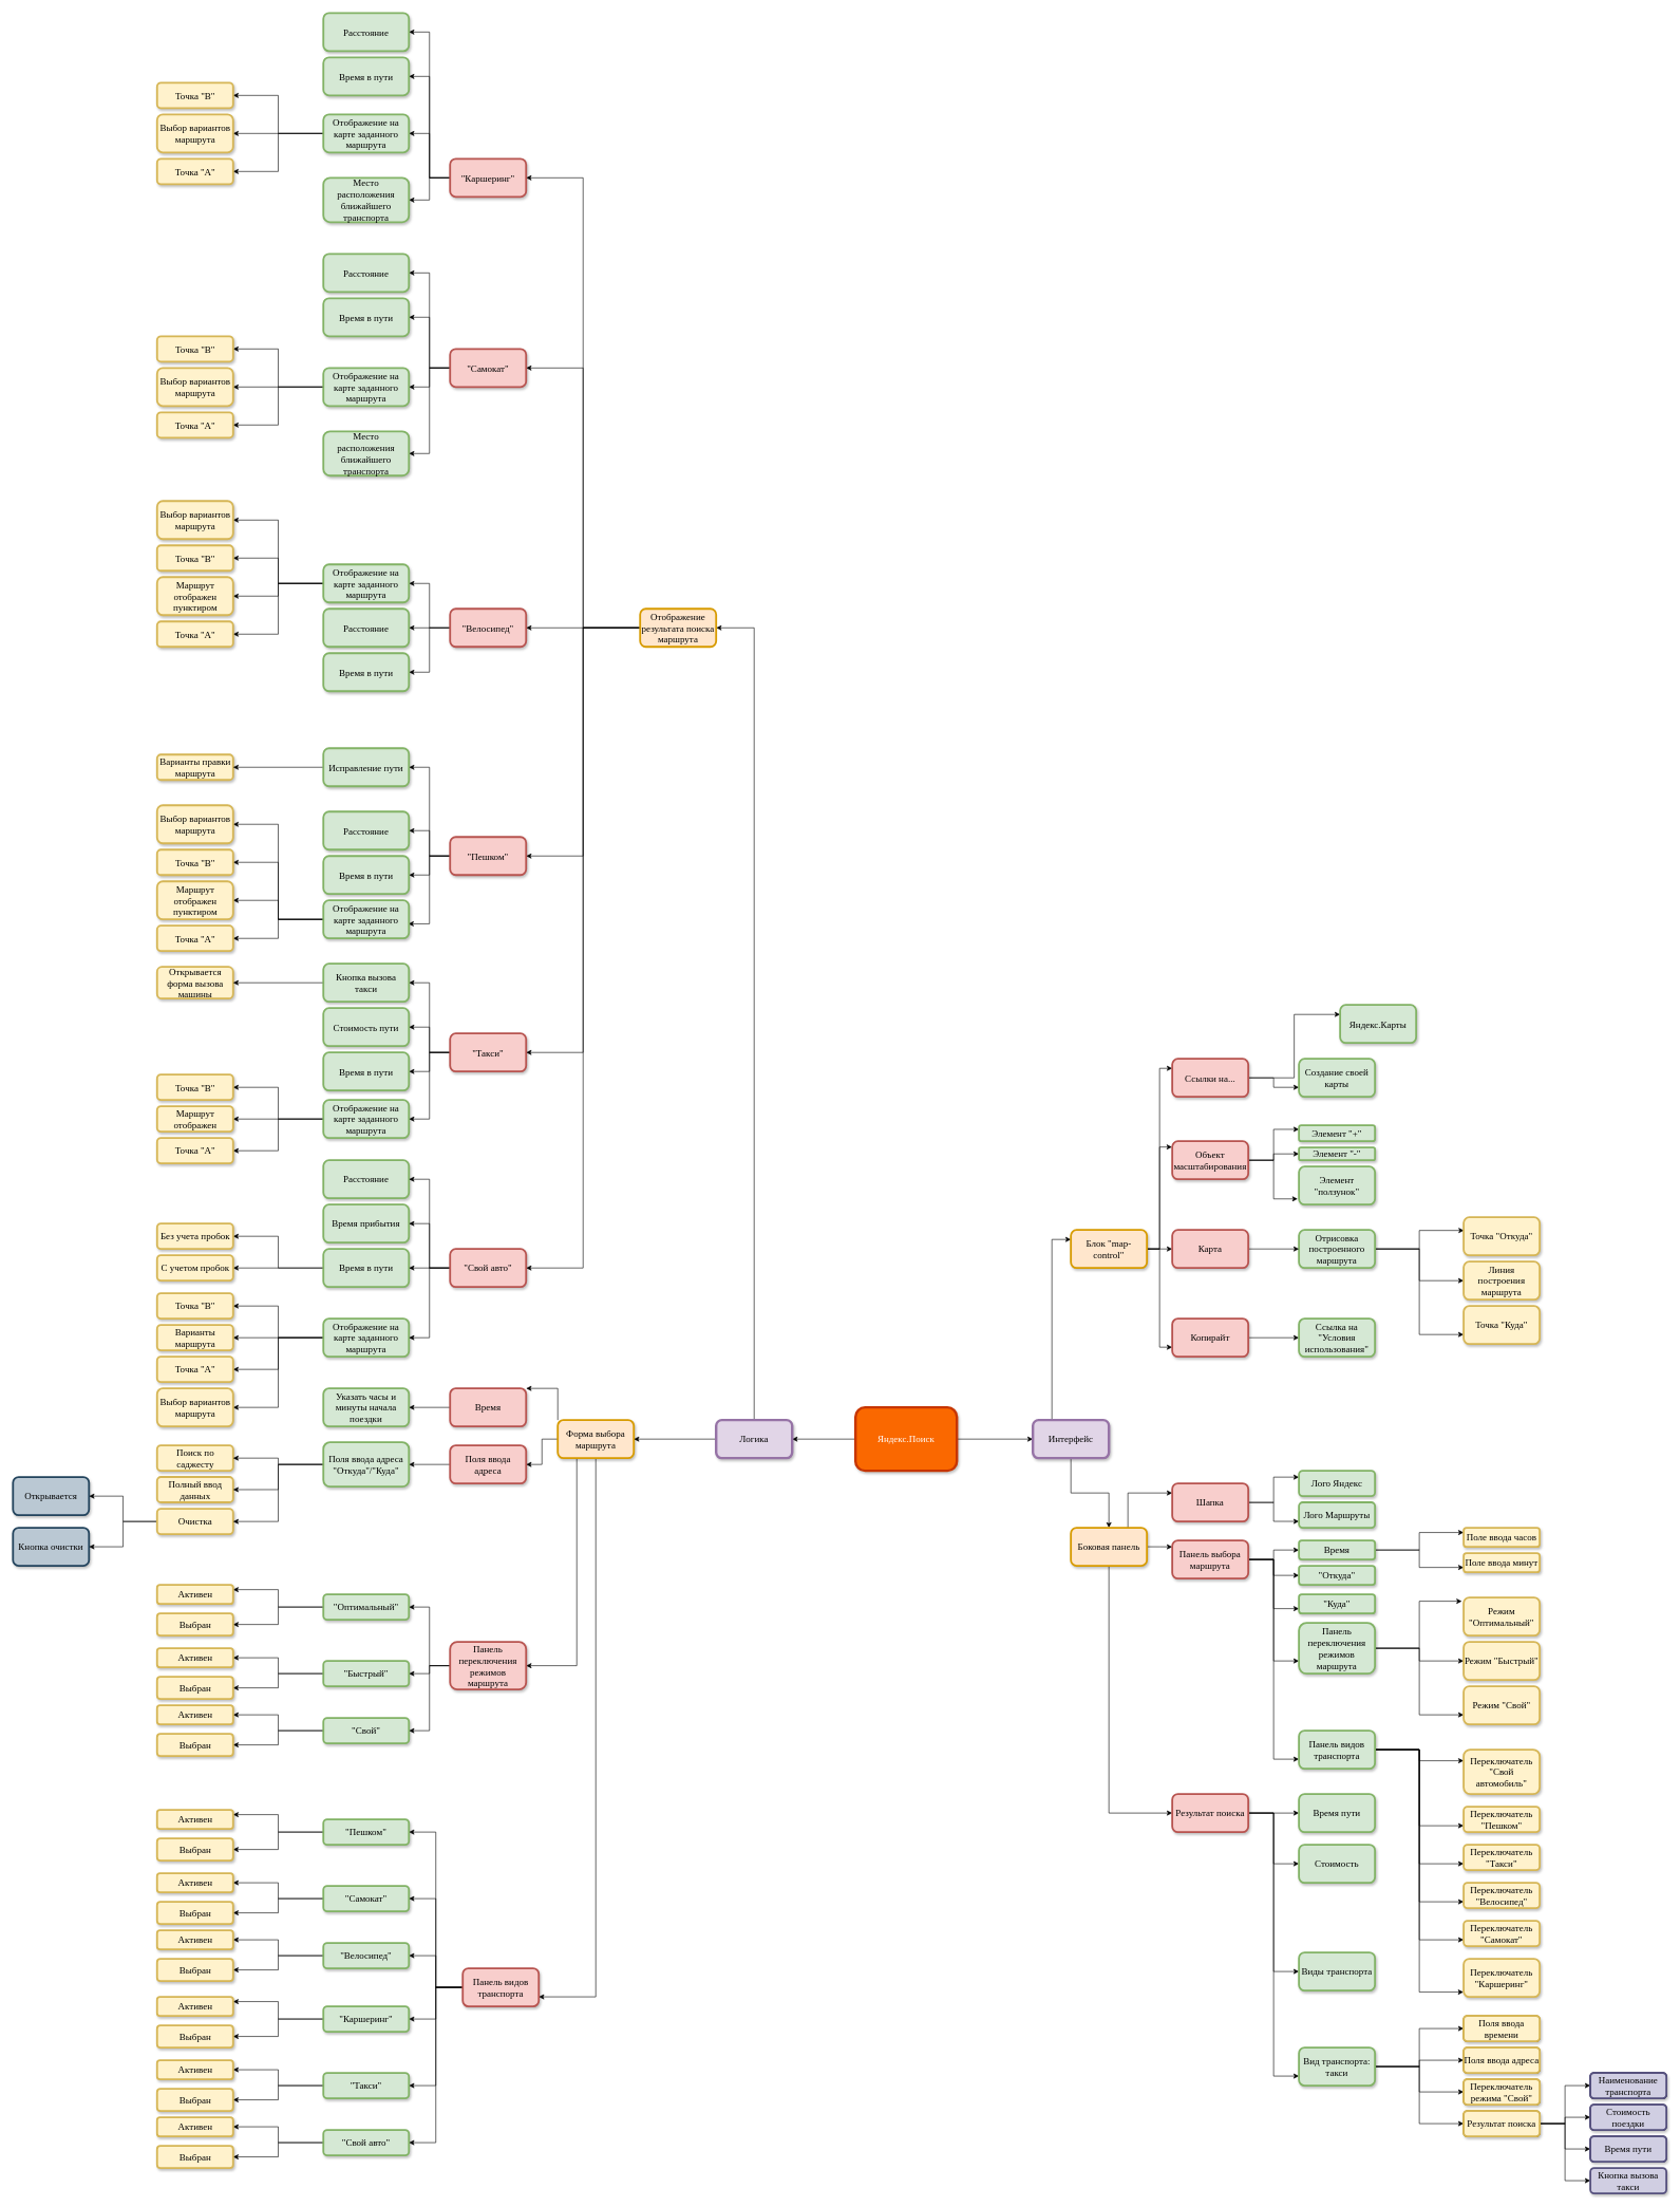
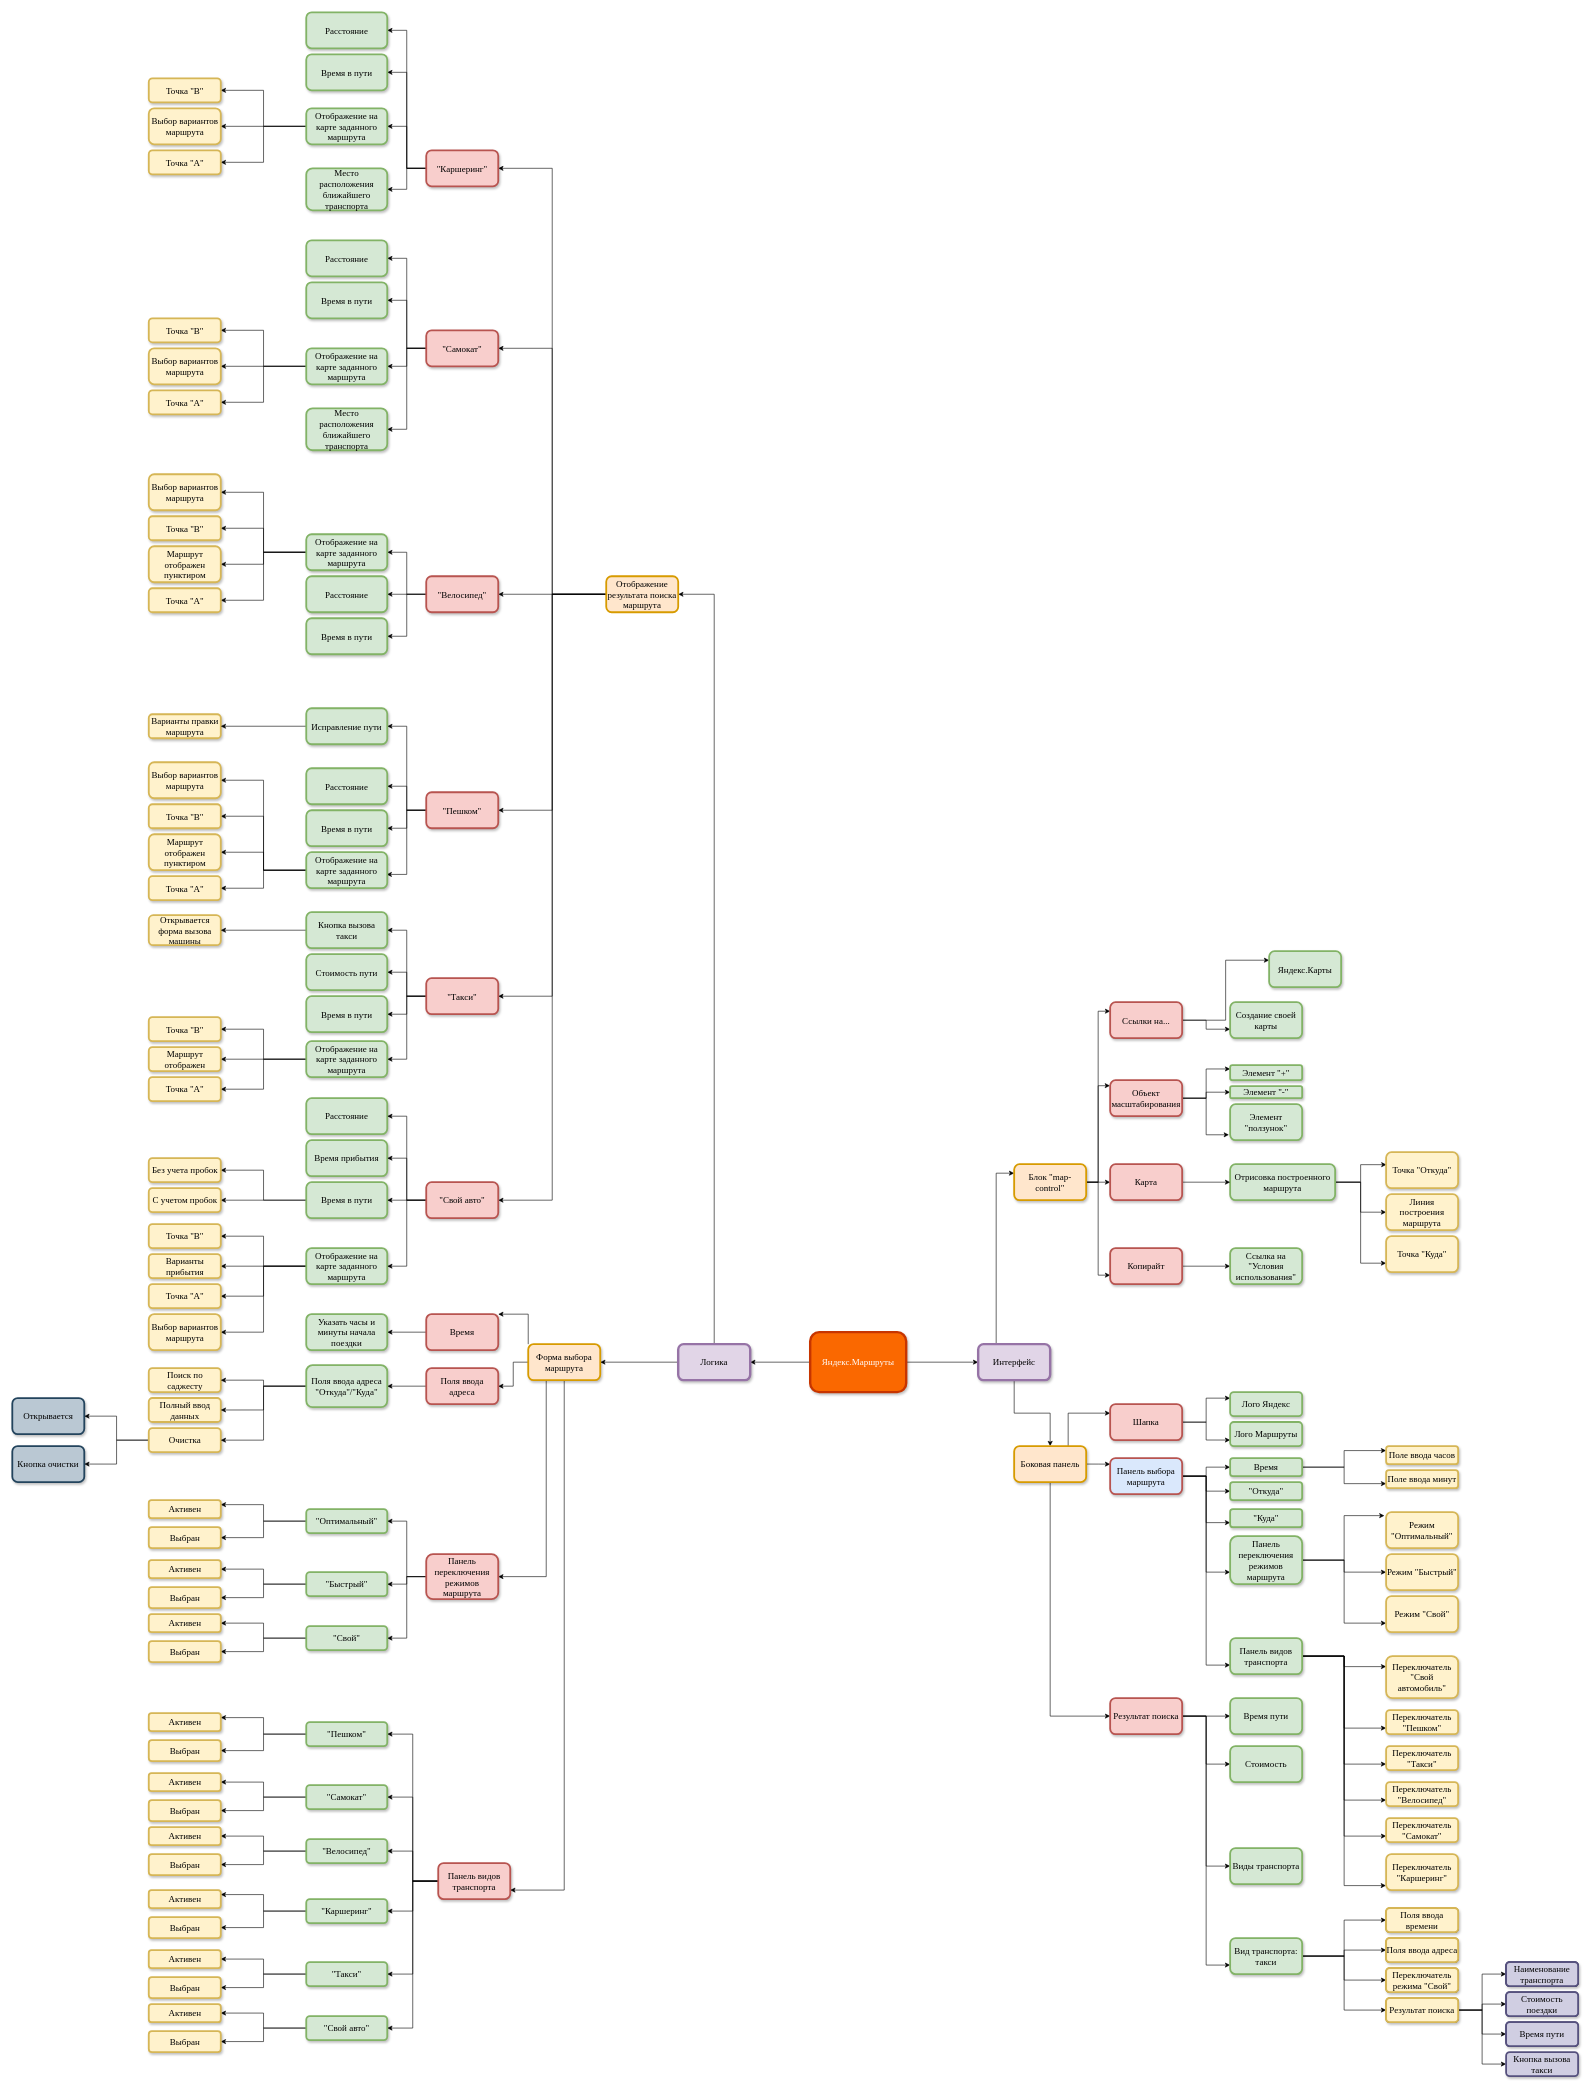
- <mxCell id="41" value="Отрисовка построенного маршрута" style="rounded=1;whiteSpace=wrap;html=1;fillColor=#d5e8d4;strokeColor=#82b366;strokeWidth=3;shadow=1;fontFamily=Times New Roman;fontSize=15;" parent="1" vertex="1"><mxGeometry x="2050" y="1940" width="120" height="60" as="geometry" /></mxCell>
+ <mxCell id="41" value="Отрисовка построенного маршрута" style="rounded=1;whiteSpace=wrap;html=1;fillColor=#d5e8d4;strokeColor=#82b366;strokeWidth=3;shadow=1;fontFamily=Times New Roman;fontSize=15;" parent="1" vertex="1"><mxGeometry x="2050" y="1940" width="175" height="60" as="geometry" /></mxCell>
- <mxCell id="210" value="Варианты маршрута" style="rounded=1;whiteSpace=wrap;html=1;shadow=1;glass=0;sketch=0;strokeWidth=3;fontFamily=Times New Roman;fontSize=15;fillColor=#fff2cc;strokeColor=#d6b656;fontStyle=0" parent="1" vertex="1"><mxGeometry x="247.5" y="2090" width="120" height="40" as="geometry" /></mxCell>
+ <mxCell id="210" value="Варианты прибытия" style="rounded=1;whiteSpace=wrap;html=1;shadow=1;glass=0;sketch=0;strokeWidth=3;fontFamily=Times New Roman;fontSize=15;fillColor=#fff2cc;strokeColor=#d6b656;fontStyle=0" parent="1" vertex="1"><mxGeometry x="247.5" y="2090" width="120" height="40" as="geometry" /></mxCell>
- <mxCell id="4" value="&lt;h3 style=&quot;font-size: 15px;&quot;&gt;&lt;font style=&quot;font-size: 15px;&quot;&gt;&lt;span style=&quot;font-size: 15px;&quot;&gt;&lt;span style=&quot;font-weight: normal; font-size: 15px;&quot;&gt;Яндекс.Поиск&lt;/span&gt;&lt;/span&gt;&lt;/font&gt;&lt;/h3&gt;" style="rounded=1;whiteSpace=wrap;html=1; border-color=pink;fillColor=#fa6800;strokeColor=#C73500;strokeWidth=4;perimeterSpacing=0;shadow=1;glass=0;sketch=0;fontFamily=Times New Roman;fontStyle=0;fontSize=15;fontColor=#ffffff;" parent="1" vertex="1"><mxGeometry x="1350" y="2220" width="160" height="100" as="geometry" /></mxCell>
+ <mxCell id="4" value="&lt;h3 style=&quot;font-size: 15px;&quot;&gt;&lt;font style=&quot;font-size: 15px;&quot;&gt;&lt;span style=&quot;font-size: 15px;&quot;&gt;&lt;span style=&quot;font-weight: normal; font-size: 15px;&quot;&gt;Яндекс.Маршруты&lt;/span&gt;&lt;/span&gt;&lt;/font&gt;&lt;/h3&gt;" style="rounded=1;whiteSpace=wrap;html=1; border-color=pink;fillColor=#fa6800;strokeColor=#C73500;strokeWidth=4;perimeterSpacing=0;shadow=1;glass=0;sketch=0;fontFamily=Times New Roman;fontStyle=0;fontSize=15;fontColor=#ffffff;" parent="1" vertex="1"><mxGeometry x="1350" y="2220" width="160" height="100" as="geometry" /></mxCell>
- <mxCell id="29" value="Панель выбора маршрута" style="rounded=1;whiteSpace=wrap;html=1;fillColor=#f8cecc;strokeColor=#b85450;strokeWidth=3;shadow=1;fontFamily=Times New Roman;fontSize=15;" parent="1" vertex="1"><mxGeometry x="1850" y="2430" width="120" height="60" as="geometry" /></mxCell>
+ <mxCell id="29" value="Панель выбора маршрута" style="rounded=1;whiteSpace=wrap;html=1;fillColor=#dae8fc;strokeColor=#b85450;strokeWidth=3;shadow=1;fontFamily=Times New Roman;fontSize=15;" parent="1" vertex="1"><mxGeometry x="1850" y="2430" width="120" height="60" as="geometry" /></mxCell>
